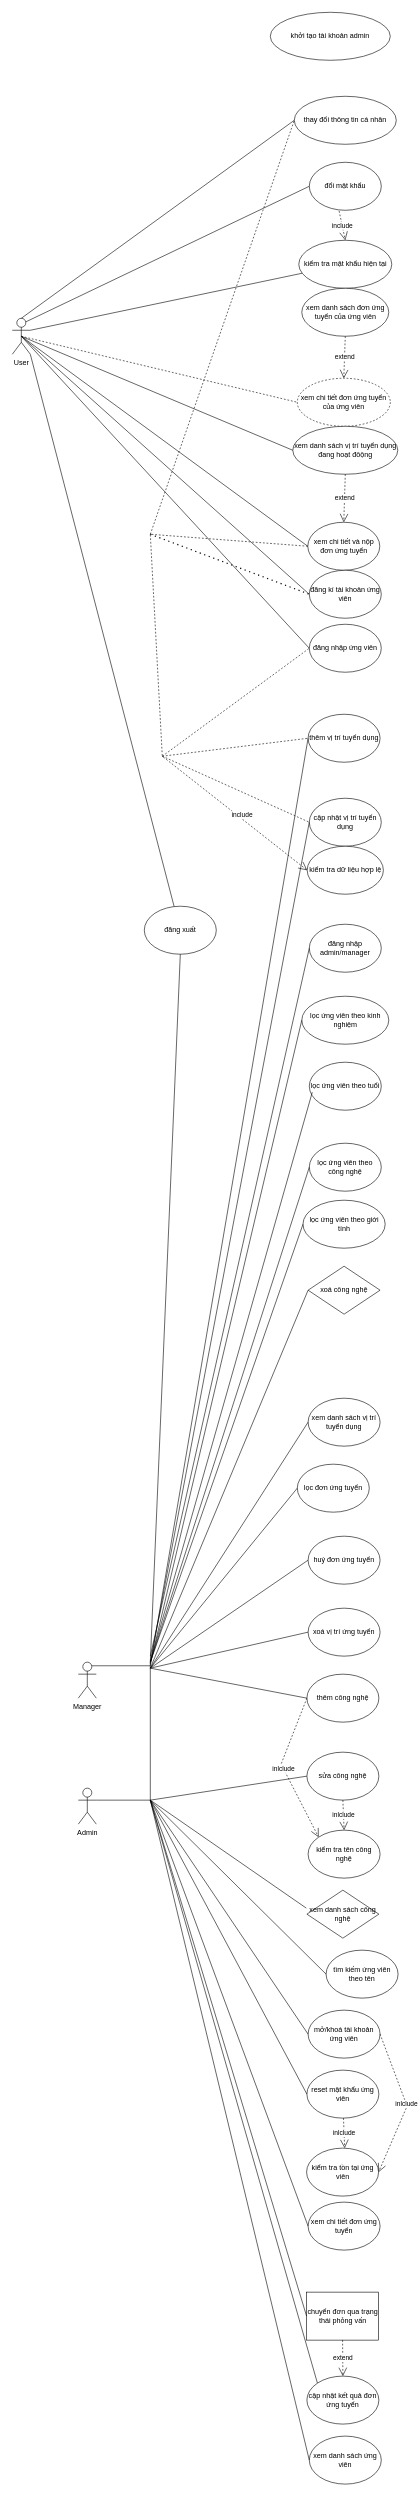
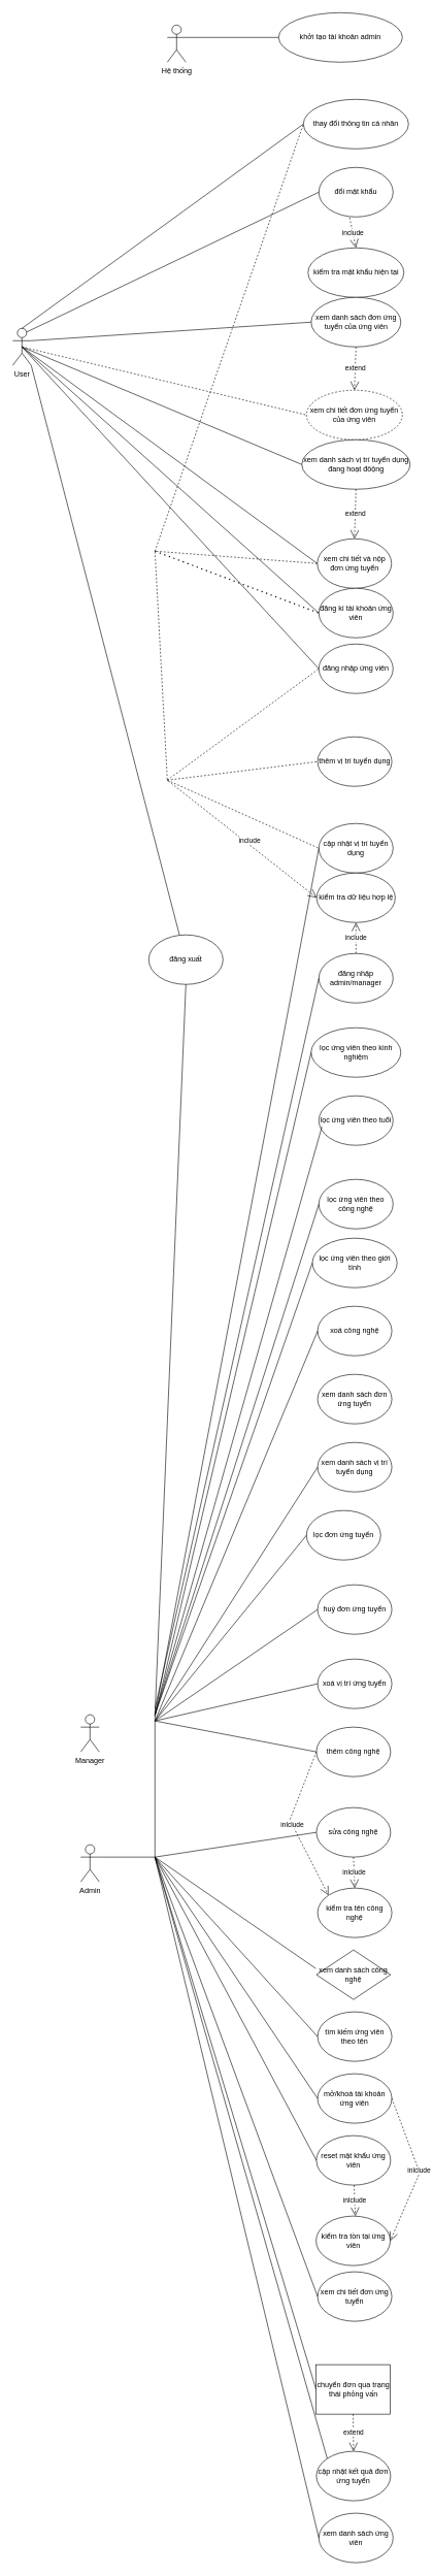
+ <mxCell id="6" value="" style="endArrow=none;html=1;rounded=0;exitX=1;exitY=0.333;exitDx=0;exitDy=0;exitPerimeter=0;entryX=0;entryY=0.5;entryDx=0;entryDy=0;" edge="1" parent="1" source="2" target="7"><mxGeometry width="50" height="50" relative="1" as="geometry"><mxPoint x="370" y="100" as="sourcePoint" /><mxPoint x="460" y="60" as="targetPoint" /></mxGeometry></mxCell>
+ <mxCell id="2" value="Hệ thống" style="shape=umlActor;verticalLabelPosition=bottom;verticalAlign=top;html=1;outlineConnect=0;" vertex="1" parent="1"><mxGeometry x="270" y="40" width="30" height="60" as="geometry" /></mxCell>
- <mxCell id="19" value="" style="endArrow=none;html=1;rounded=0;exitX=1;exitY=0.333;exitDx=0;exitDy=0;exitPerimeter=0;" edge="1" parent="1" source="5" target="10"><mxGeometry width="50" height="50" relative="1" as="geometry"><mxPoint x="330" y="660" as="sourcePoint" /><mxPoint x="380" y="610" as="targetPoint" /></mxGeometry></mxCell>
+ <mxCell id="19" value="" style="endArrow=none;html=1;rounded=0;entryX=0;entryY=0.5;entryDx=0;entryDy=0;exitX=1;exitY=0.333;exitDx=0;exitDy=0;exitPerimeter=0;" edge="1" parent="1" source="5" target="11"><mxGeometry width="50" height="50" relative="1" as="geometry"><mxPoint x="330" y="660" as="sourcePoint" /><mxPoint x="380" y="610" as="targetPoint" /></mxGeometry></mxCell>
+ <mxCell id="38" value="include" style="endArrow=open;endSize=12;dashed=1;html=1;rounded=0;exitX=0.5;exitY=0;exitDx=0;exitDy=0;entryX=0.5;entryY=1;entryDx=0;entryDy=0;" edge="1" parent="1" source="30" target="31"><mxGeometry width="160" relative="1" as="geometry"><mxPoint x="630" y="1560" as="sourcePoint" /><mxPoint x="790" y="1560" as="targetPoint" /></mxGeometry></mxCell>
- <mxCell id="66" value="" style="endArrow=none;html=1;rounded=0;entryX=0;entryY=0.5;entryDx=0;entryDy=0;exitX=0.75;exitY=0.1;exitDx=0;exitDy=0;exitPerimeter=0;" edge="1" parent="1" source="4" target="28"><mxGeometry width="50" height="50" relative="1" as="geometry"><mxPoint x="290" y="1750" as="sourcePoint" /><mxPoint x="340" y="1700" as="targetPoint" /><Array as="points"><mxPoint x="250" y="2776" /></Array></mxGeometry></mxCell>
- <mxCell id="43" value="xoá công nghệ" style="rhombus;whiteSpace=wrap;html=1;" vertex="1" parent="1"><mxGeometry x="513" y="2110" width="120" height="80" as="geometry" /></mxCell>
+ <mxCell id="43" value="xoá công nghệ" style="ellipse;whiteSpace=wrap;html=1;" vertex="1" parent="1"><mxGeometry x="513" y="2110" width="120" height="80" as="geometry" /></mxCell>
+ <mxCell id="44" value="xem danh sách đơn ứng tuyển" style="ellipse;whiteSpace=wrap;html=1;" vertex="1" parent="1"><mxGeometry x="513" y="2220" width="120" height="80" as="geometry" /></mxCell>
- <mxCell id="53" value="tìm kiếm ứng viên theo tên" style="ellipse;whiteSpace=wrap;html=1;" vertex="1" parent="1"><mxGeometry x="543" y="3250" width="120" height="80" as="geometry" /></mxCell>
+ <mxCell id="53" value="tìm kiếm ứng viên theo tên" style="ellipse;whiteSpace=wrap;html=1;" vertex="1" parent="1"><mxGeometry x="513" y="3250" width="120" height="80" as="geometry" /></mxCell>
